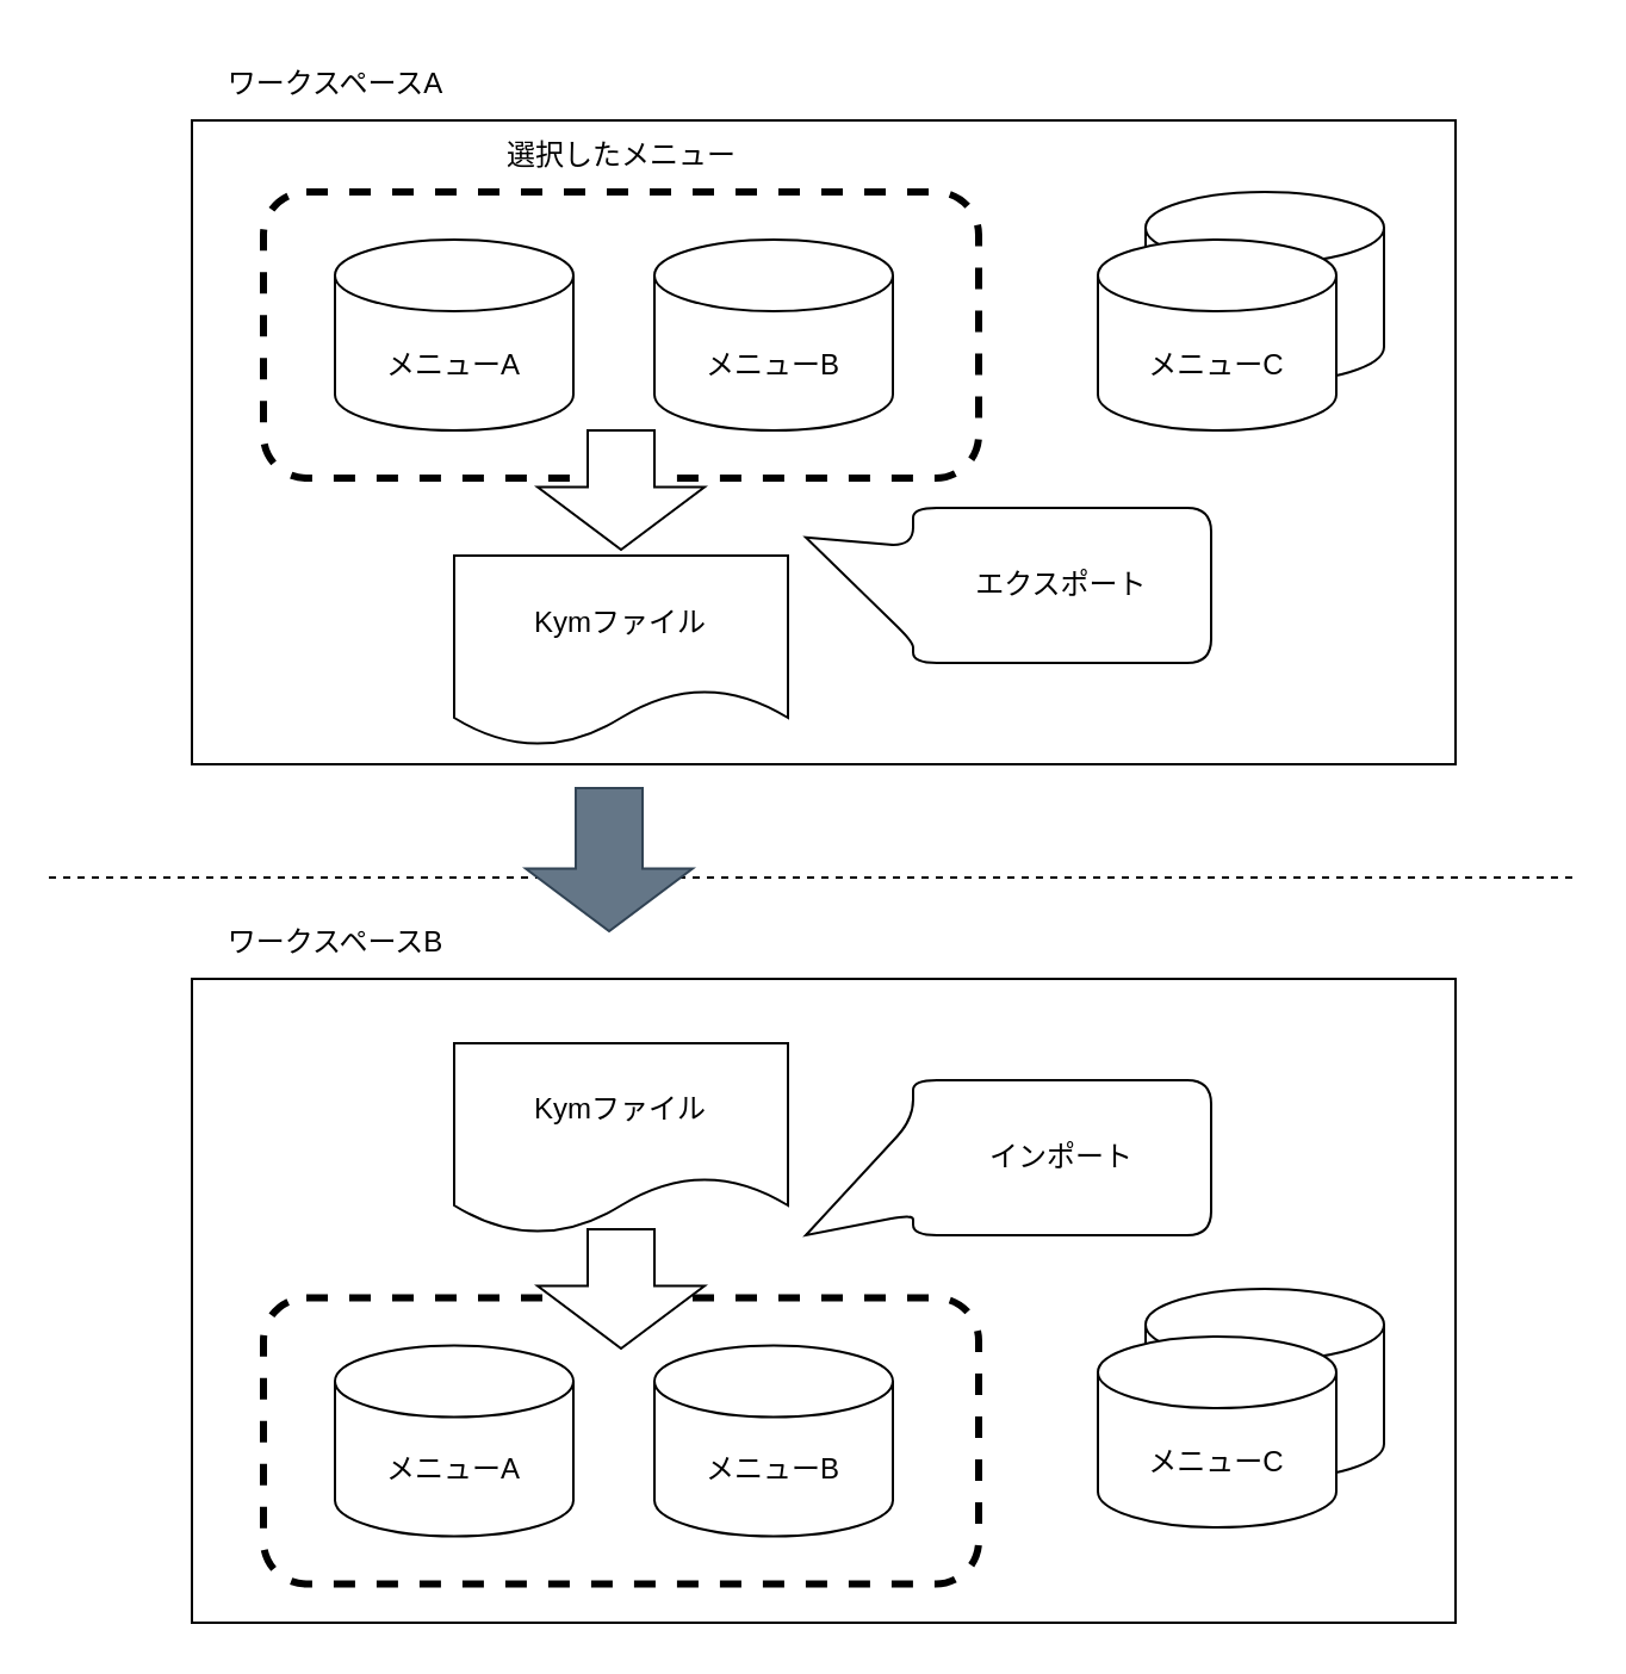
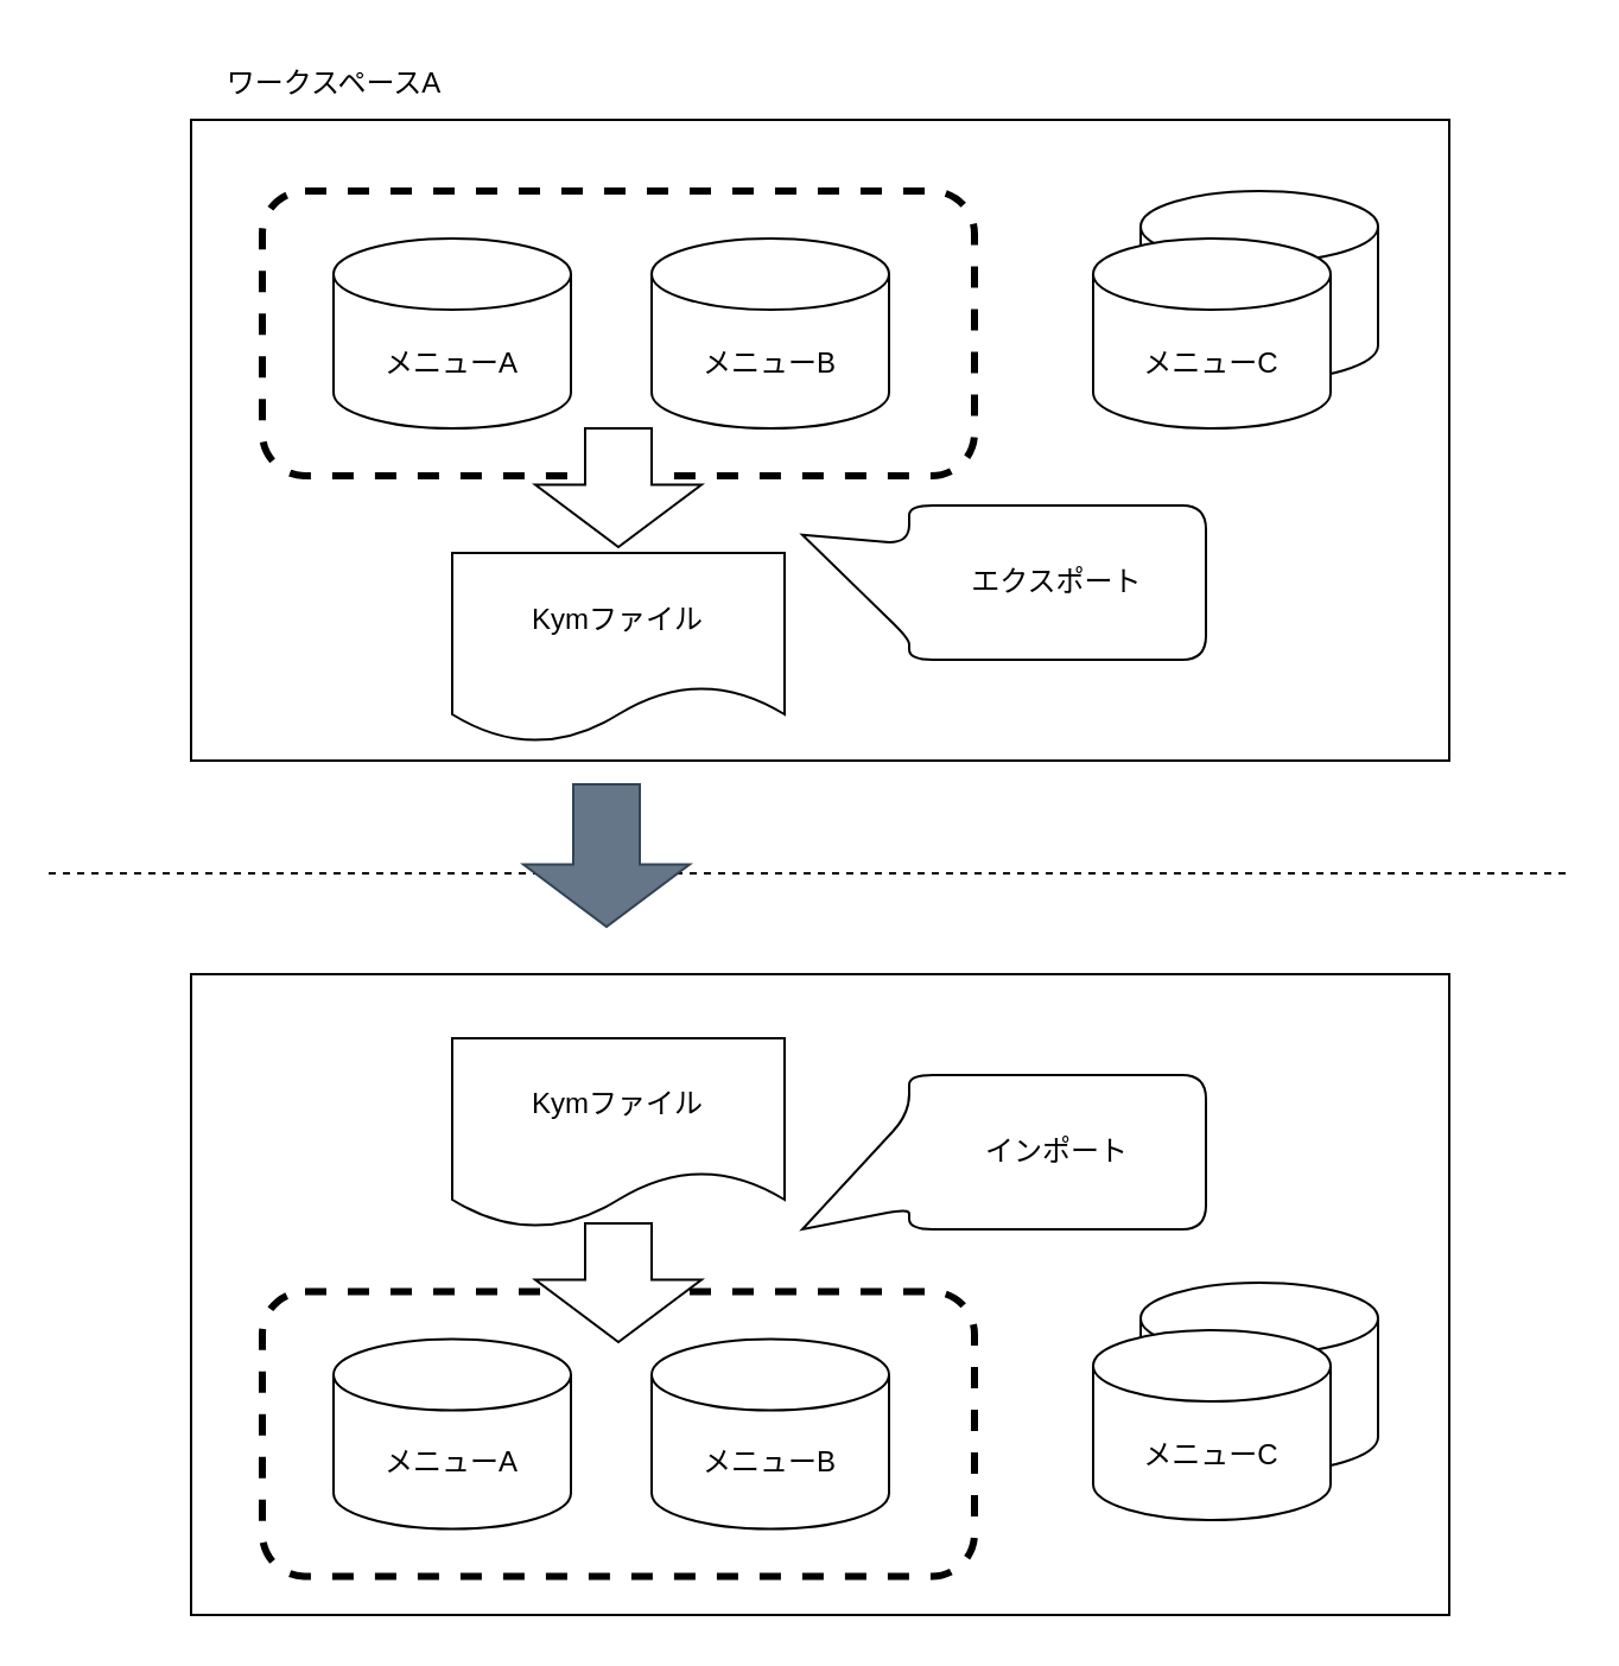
- <mxCell id="22" value="選択したメニュー" style="text;html=1;align=center;verticalAlign=middle;resizable=0;points=[];autosize=1;strokeColor=none;fillColor=none;" parent="1" vertex="1"><mxGeometry x="200" y="50" width="120" height="30" as="geometry" /></mxCell>
- <mxCell id="26" value="ワークスペースB" style="text;html=1;align=center;verticalAlign=middle;resizable=0;points=[];autosize=1;strokeColor=none;fillColor=none;" vertex="1" parent="1"><mxGeometry x="80" y="380" width="120" height="30" as="geometry" /></mxCell>
